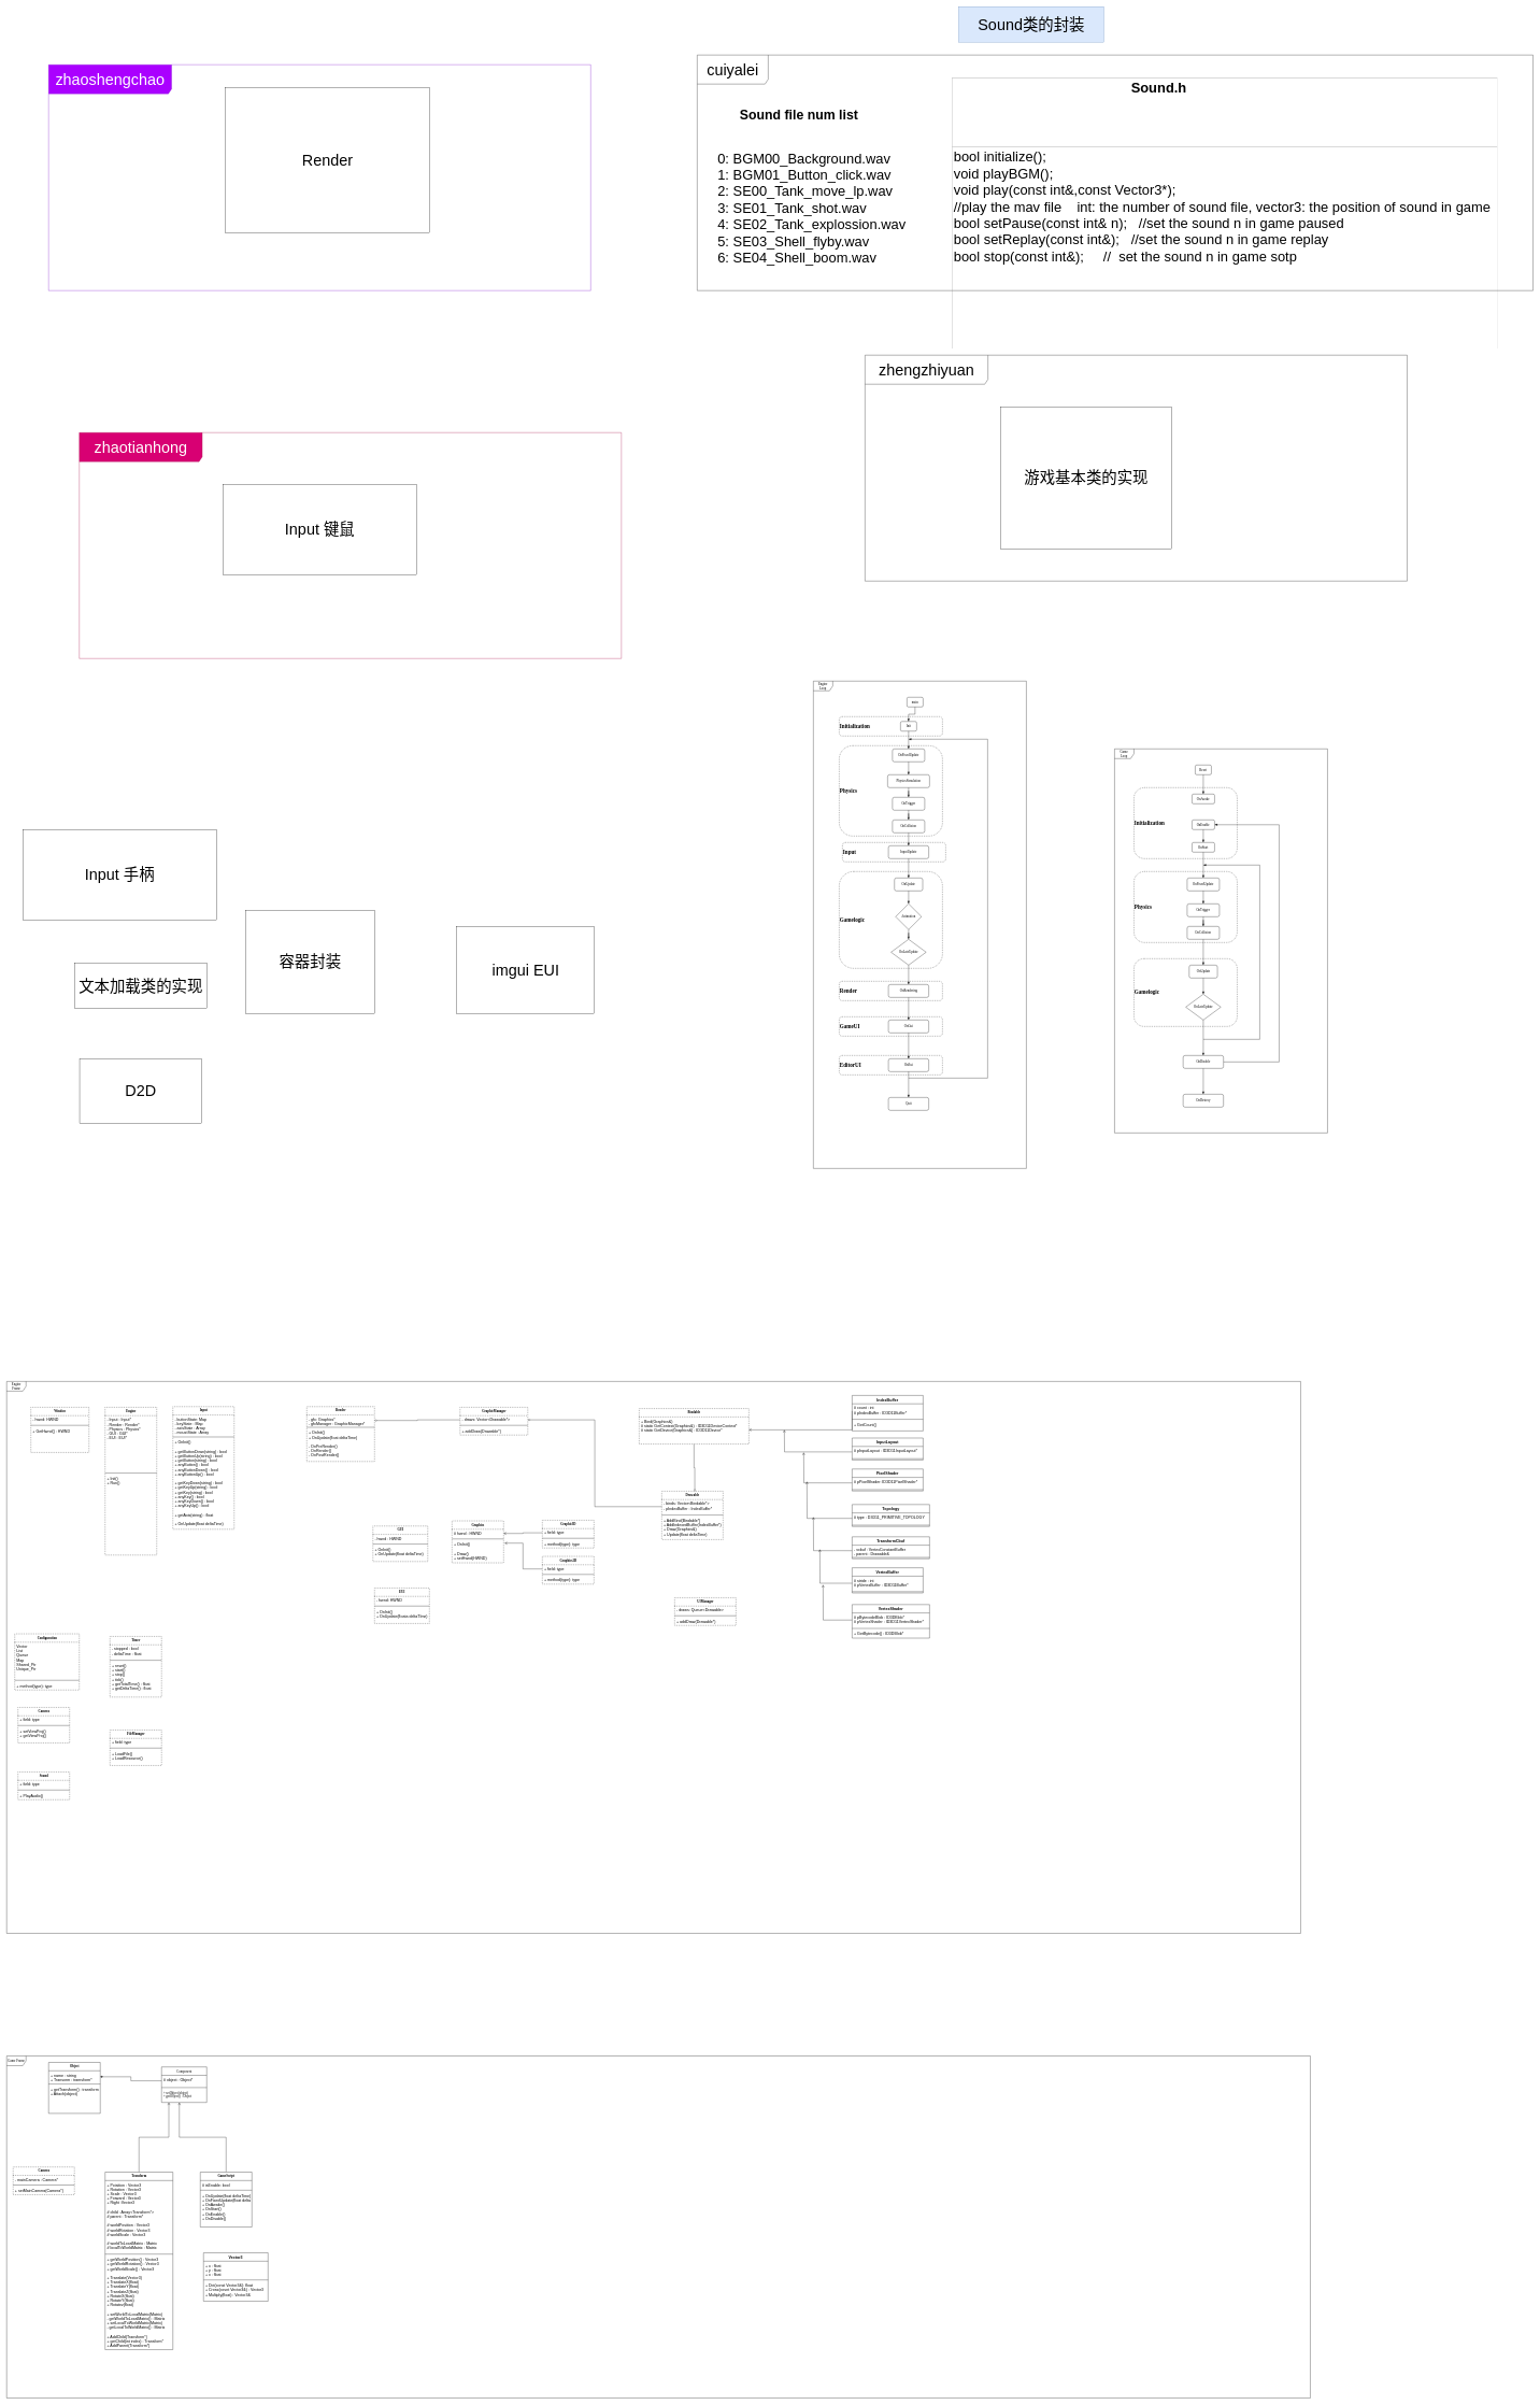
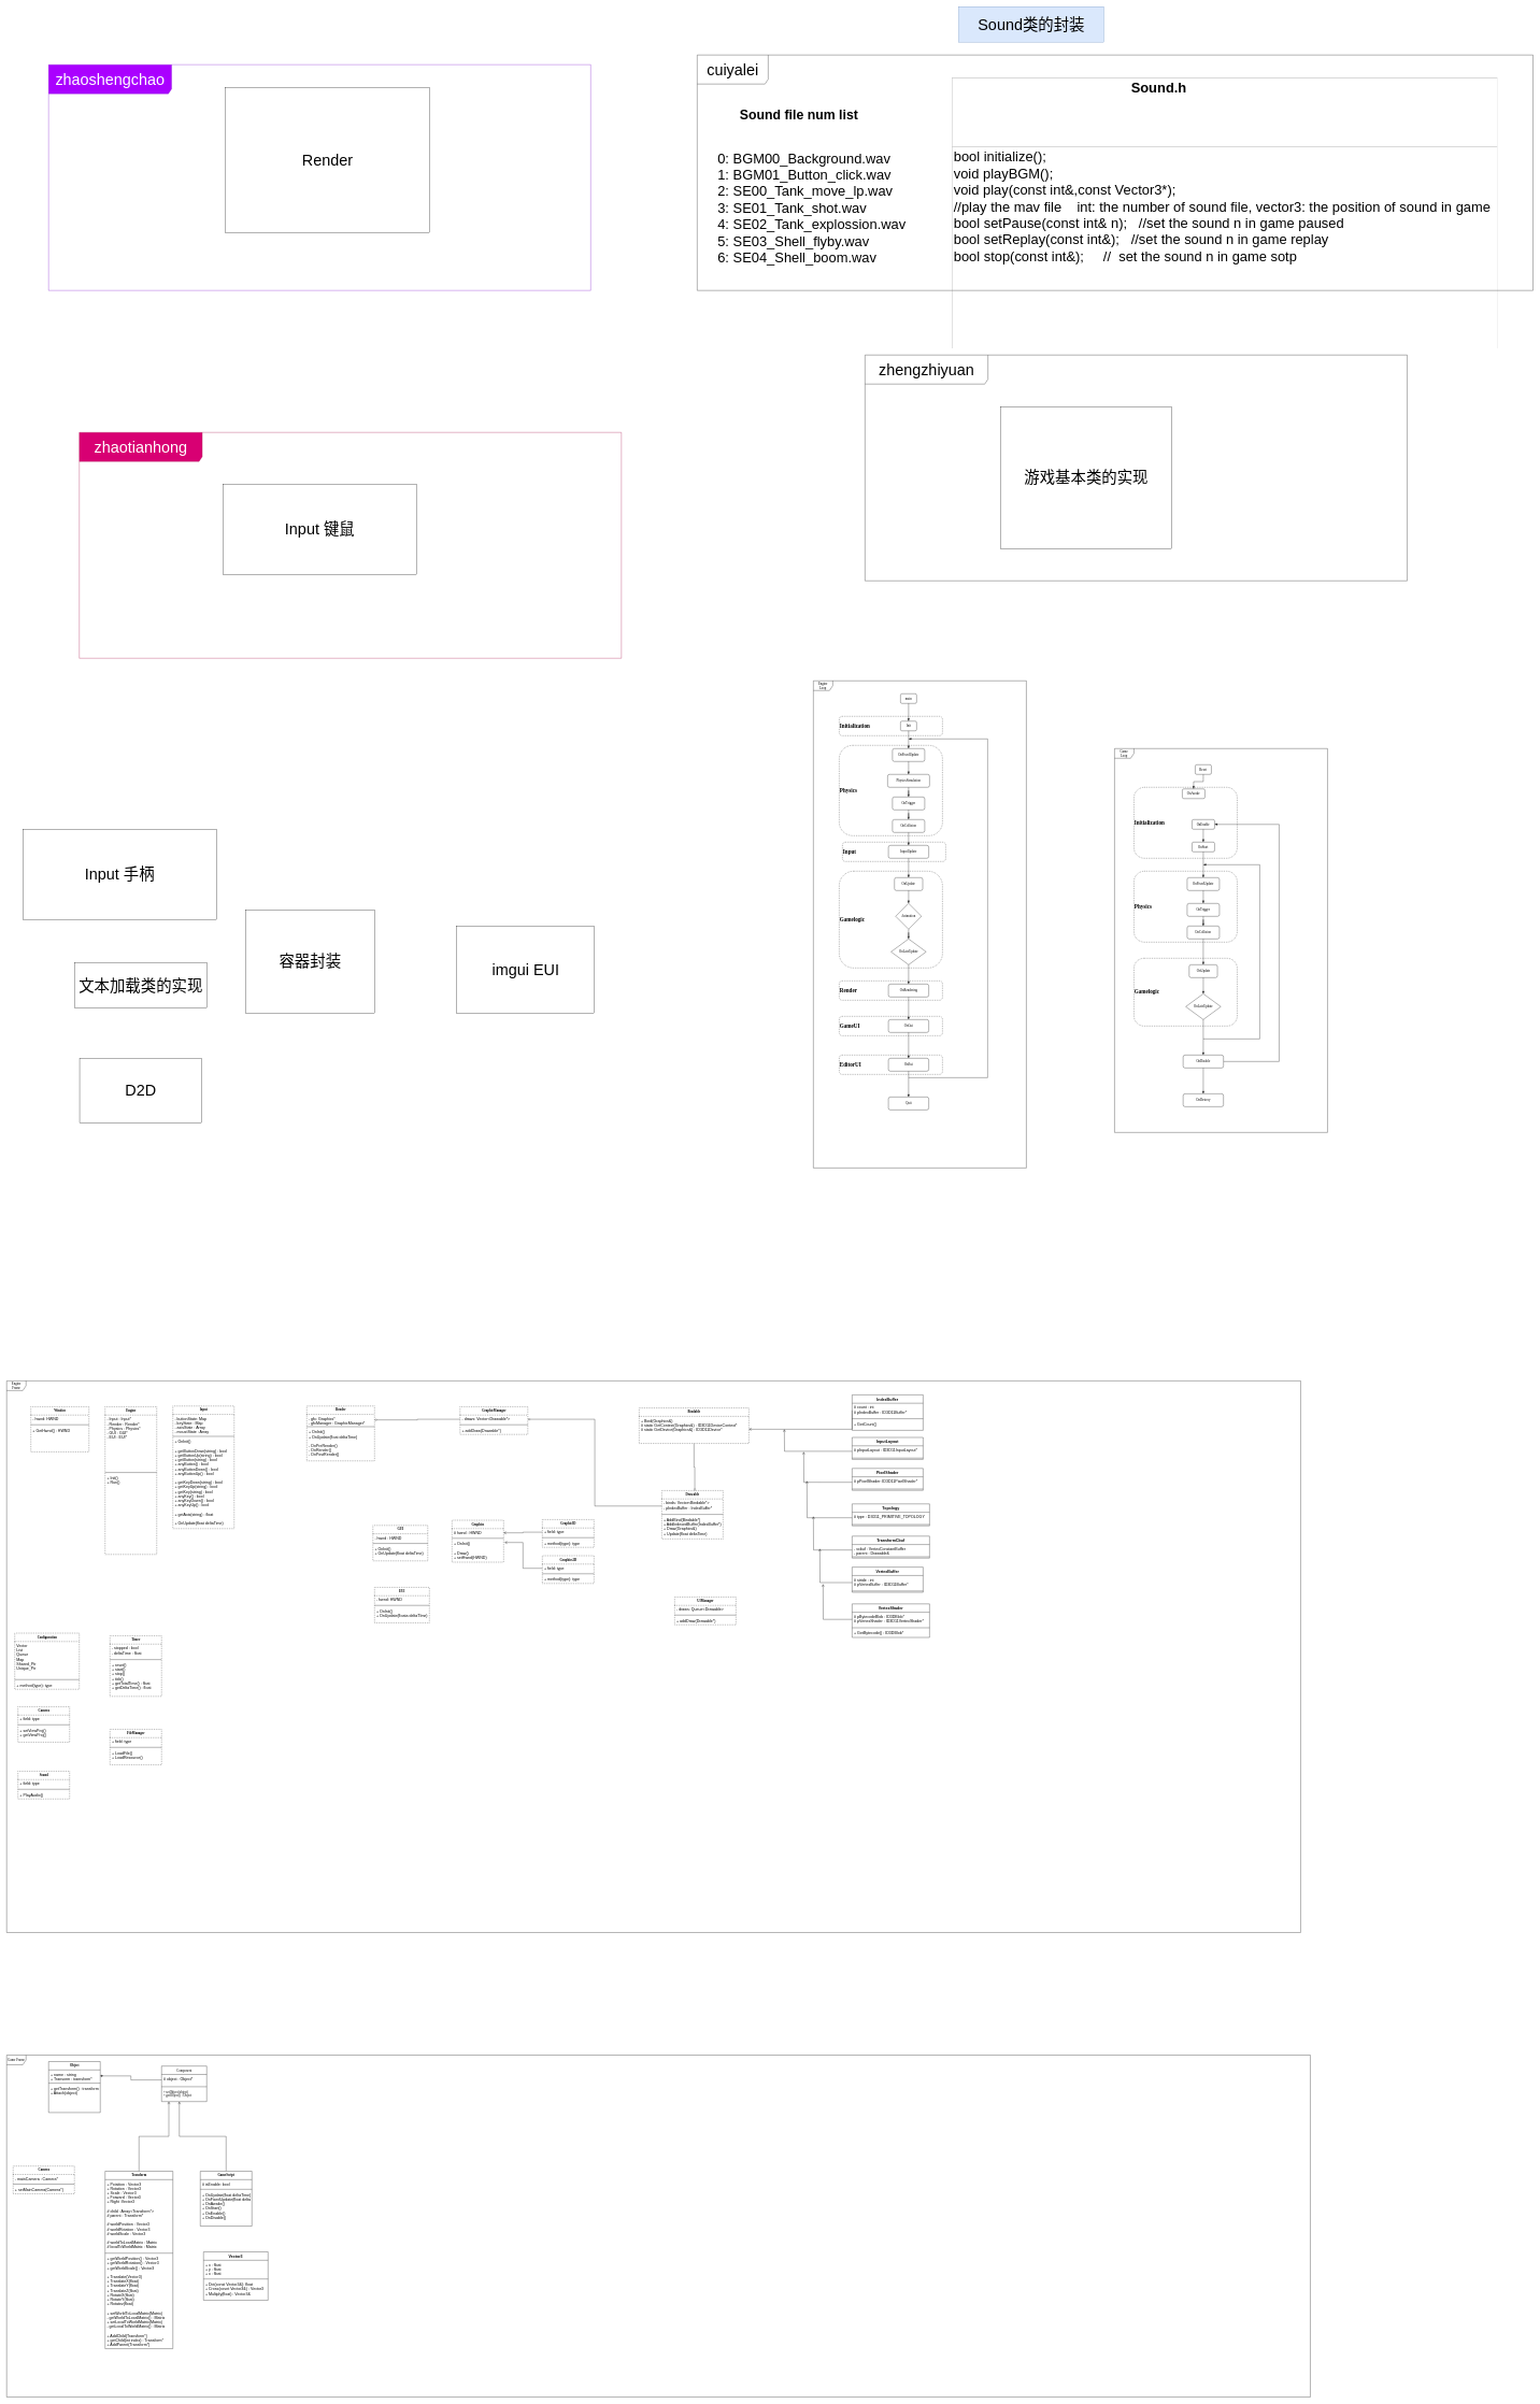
- <mxCell id="151" value="main" style="rounded=1;whiteSpace=wrap;html=1;shadow=0;glass=0;comic=0;strokeWidth=1;fontFamily=Verdana;fontSize=10;" parent="149" vertex="1"><mxGeometry x="290" y="50" width="50" height="30" as="geometry" /></mxCell>
+ <mxCell id="151" value="main" style="rounded=1;whiteSpace=wrap;html=1;shadow=0;glass=0;comic=0;strokeWidth=1;fontFamily=Verdana;fontSize=10;" parent="149" vertex="1"><mxGeometry x="270" y="40" width="50" height="30" as="geometry" /></mxCell>
- <mxCell id="192" value="OnAwake" style="rounded=1;whiteSpace=wrap;html=1;shadow=0;glass=0;comic=0;strokeWidth=1;fontFamily=Verdana;fontSize=10;" parent="186" vertex="1"><mxGeometry x="240.01" y="140" width="70" height="30" as="geometry" /></mxCell>
+ <mxCell id="192" value="OnAwake" style="rounded=1;whiteSpace=wrap;html=1;shadow=0;glass=0;comic=0;strokeWidth=1;fontFamily=Verdana;fontSize=10;" parent="186" vertex="1"><mxGeometry x="210.01" y="125" width="70" height="30" as="geometry" /></mxCell>
